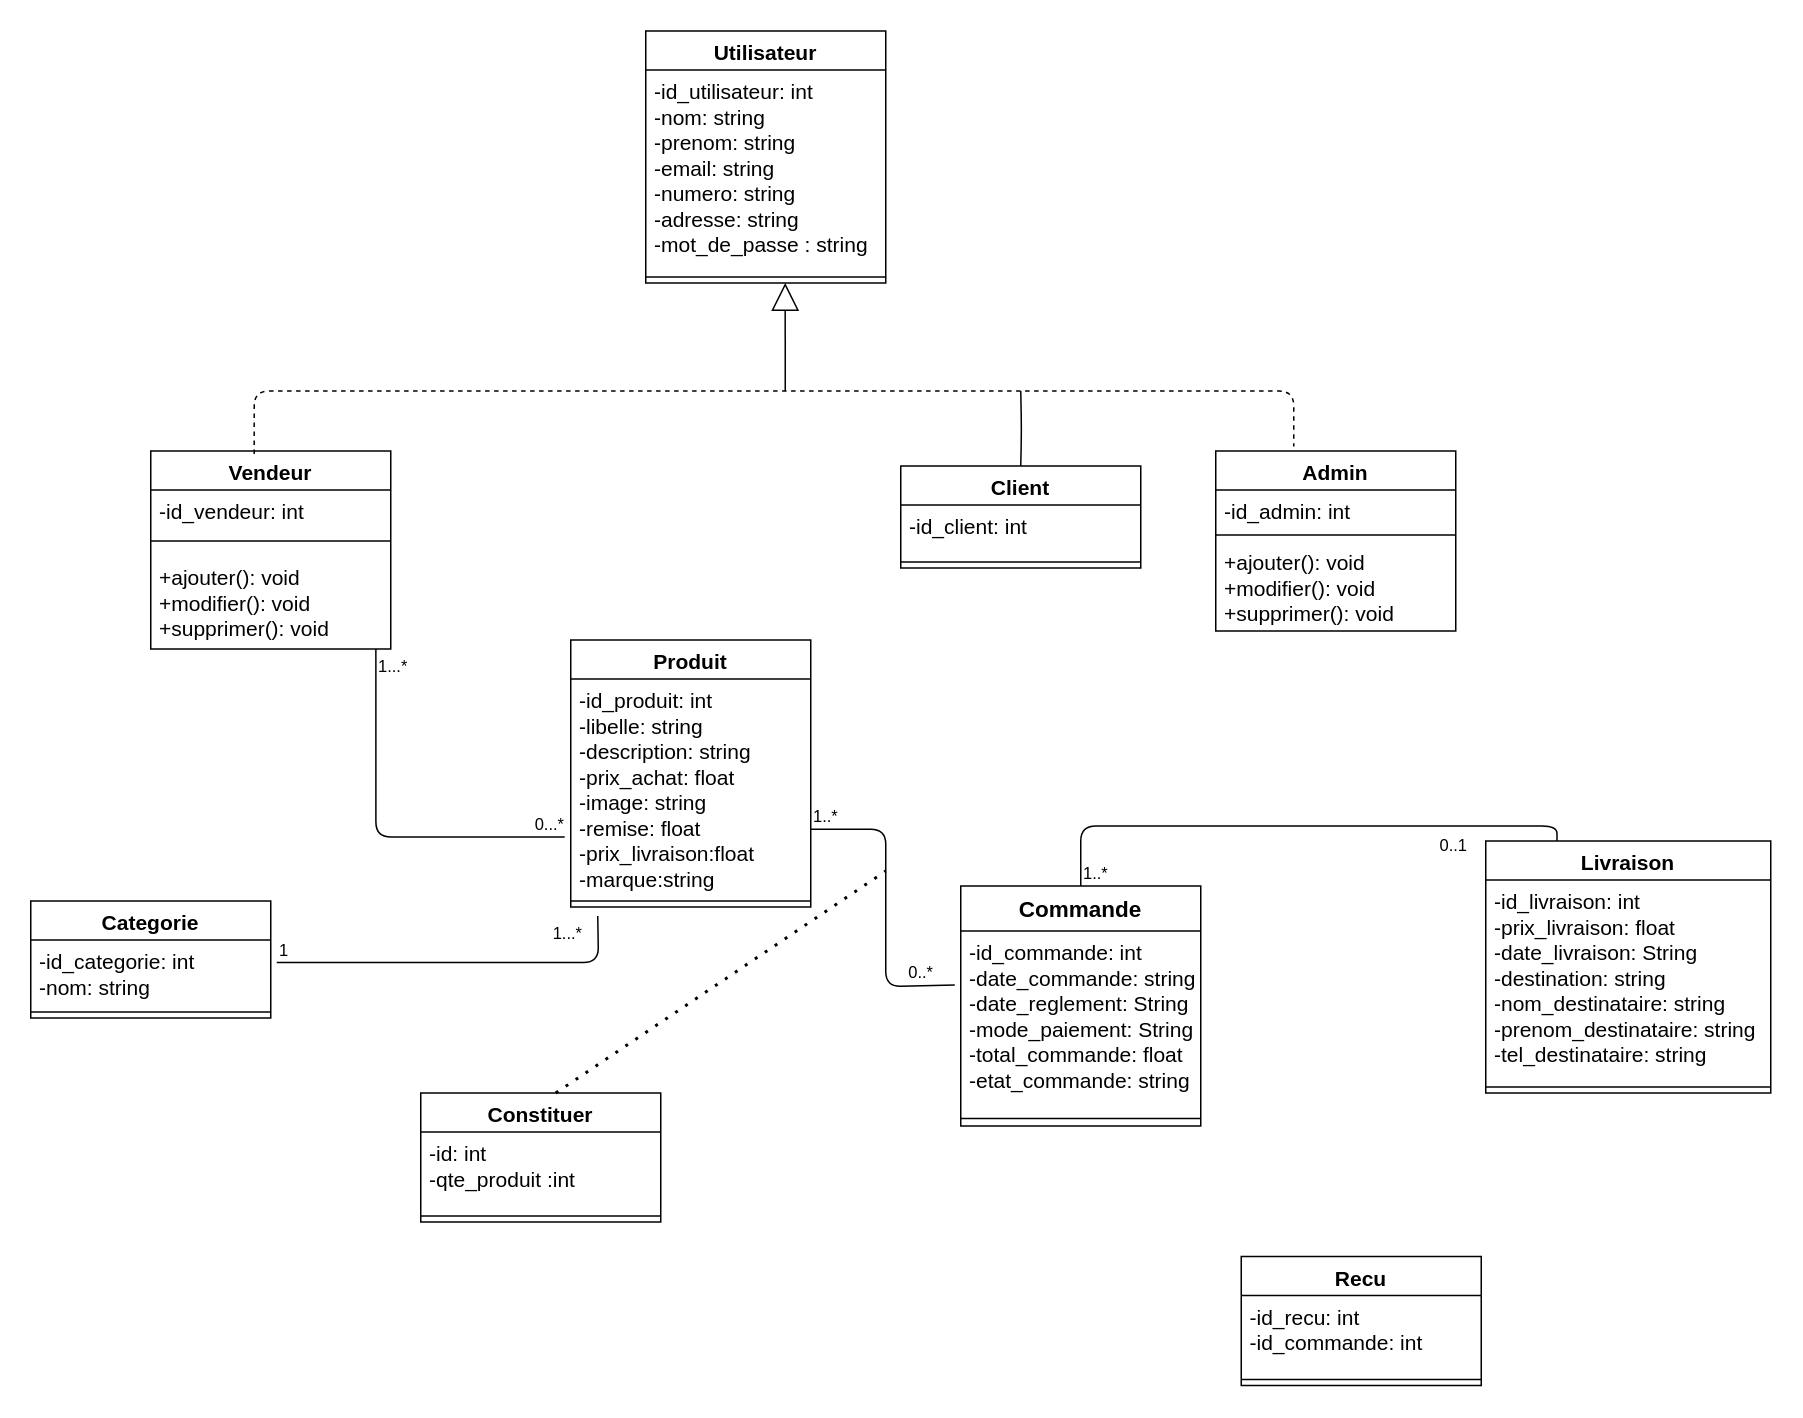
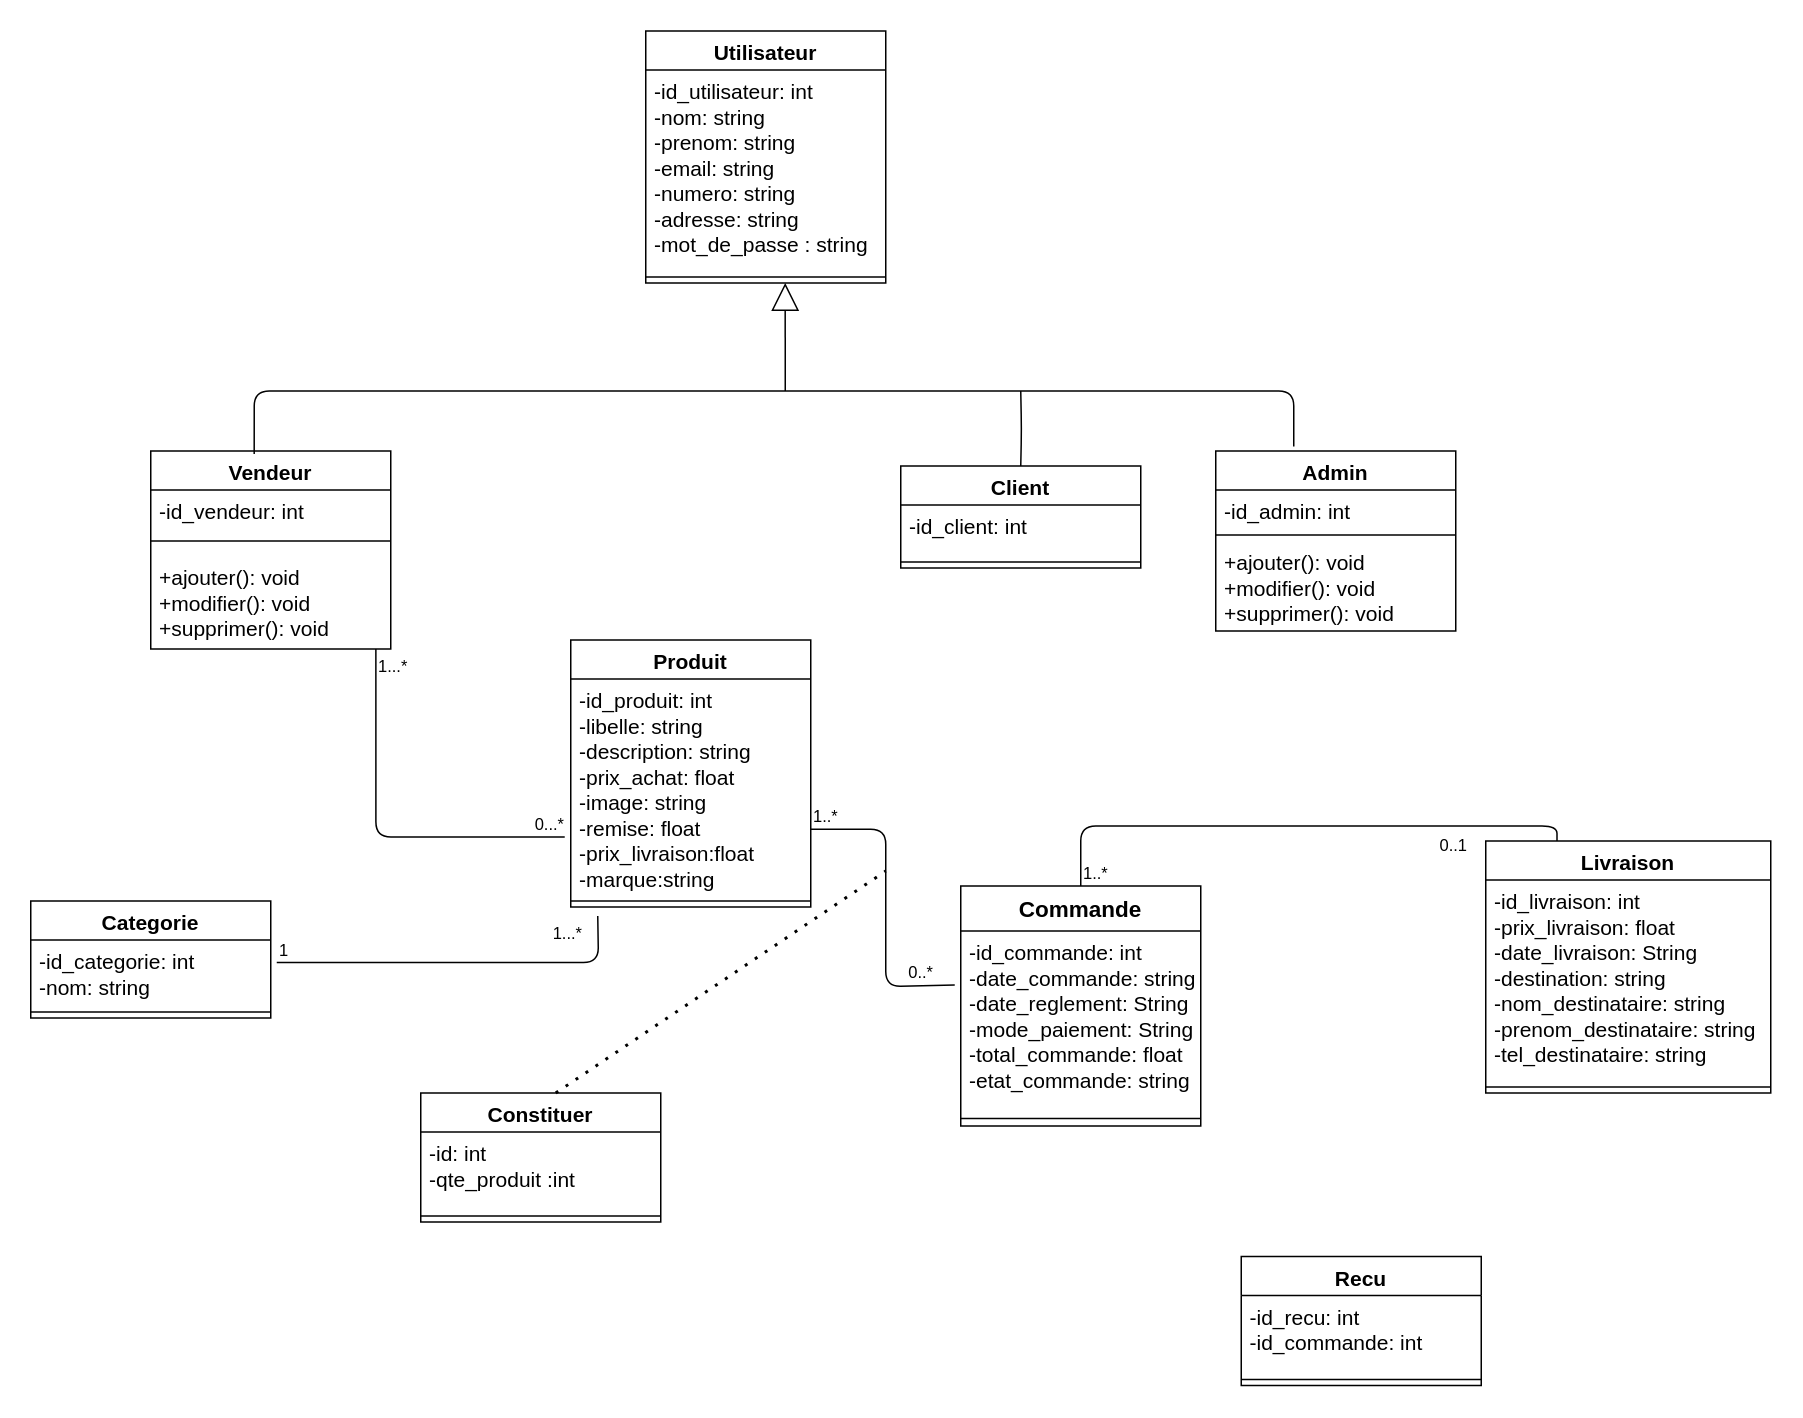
- <mxCell id="48" value="" style="endArrow=none;html=1;edgeStyle=orthogonalEdgeStyle;entryX=0.325;entryY=-0.025;entryDx=0;entryDy=0;entryPerimeter=0;exitX=0.431;exitY=0.015;exitDx=0;exitDy=0;exitPerimeter=0;dashed=1;" parent="1" source="9" target="5" edge="1"><mxGeometry relative="1" as="geometry"><mxPoint x="440" y="260" as="sourcePoint" /><mxPoint x="600" y="260" as="targetPoint" /><Array as="points"><mxPoint x="169" y="260" /><mxPoint x="862" y="260" /></Array></mxGeometry></mxCell>
+ <mxCell id="48" value="" style="endArrow=none;html=1;edgeStyle=orthogonalEdgeStyle;entryX=0.325;entryY=-0.025;entryDx=0;entryDy=0;entryPerimeter=0;exitX=0.431;exitY=0.015;exitDx=0;exitDy=0;exitPerimeter=0;" parent="1" source="9" target="5" edge="1"><mxGeometry relative="1" as="geometry"><mxPoint x="440" y="260" as="sourcePoint" /><mxPoint x="600" y="260" as="targetPoint" /><Array as="points"><mxPoint x="169" y="260" /><mxPoint x="862" y="260" /></Array></mxGeometry></mxCell>
